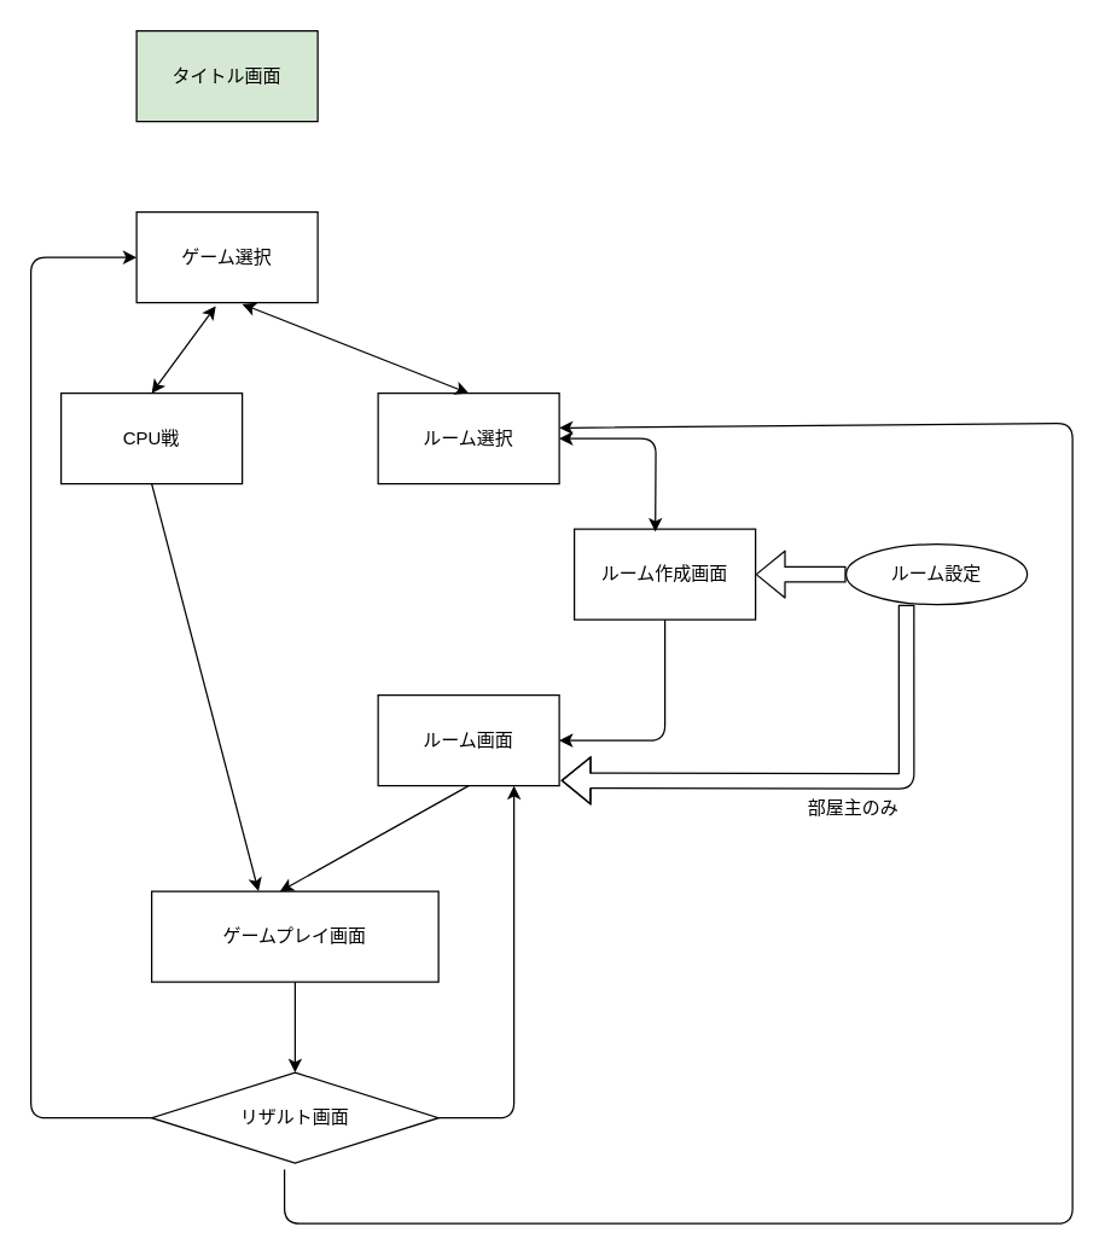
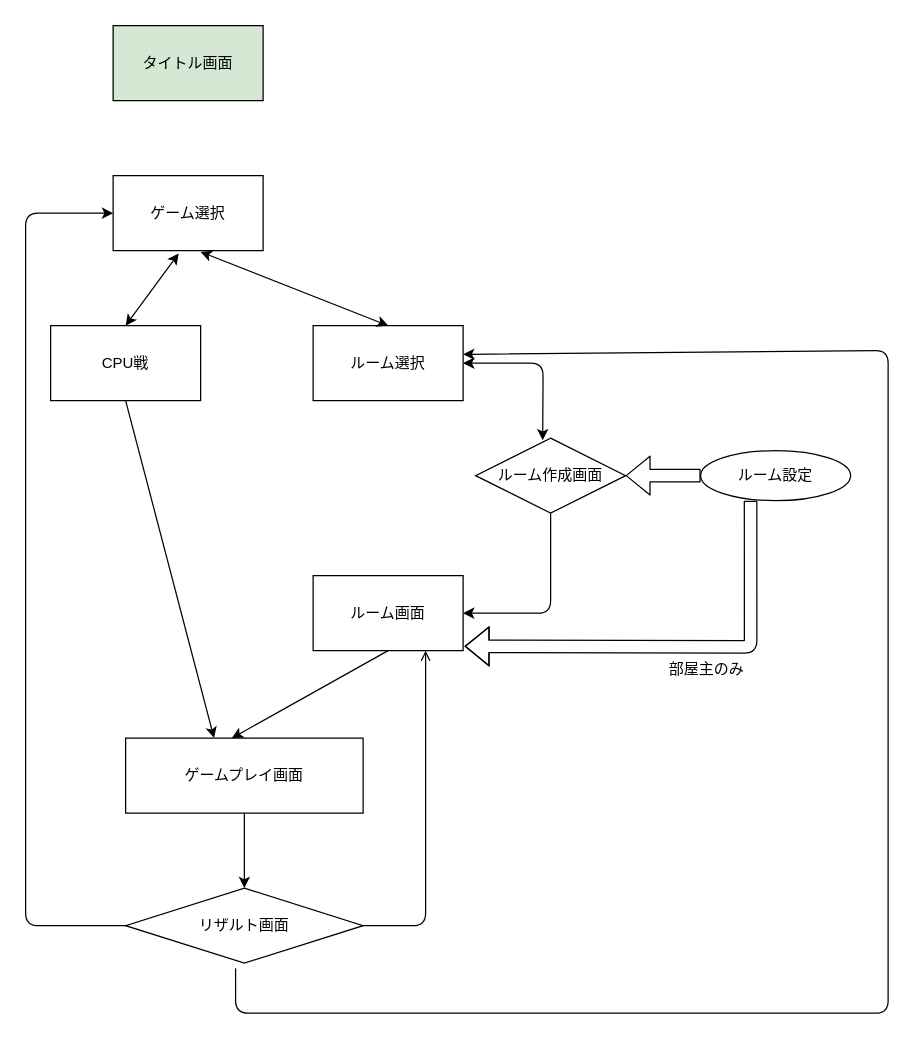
- <mxCell id="10" value="ルーム作成画面" style="rounded=0;whiteSpace=wrap;html=1;" parent="1" vertex="1"><mxGeometry x="380" y="350" width="120" height="60" as="geometry" /></mxCell>
+ <mxCell id="10" value="ルーム作成画面" style="rhombus;whiteSpace=wrap;html=1;" parent="1" vertex="1"><mxGeometry x="380" y="350" width="120" height="60" as="geometry" /></mxCell>
- <mxCell id="21" value="" style="endArrow=classic;html=1;entryX=0.75;entryY=1;entryDx=0;entryDy=0;exitX=1;exitY=0.5;exitDx=0;exitDy=0;" parent="1" source="19" target="9" edge="1"><mxGeometry width="50" height="50" relative="1" as="geometry"><mxPoint x="40" y="840" as="sourcePoint" /><mxPoint x="90" y="790" as="targetPoint" /><Array as="points"><mxPoint x="340" y="740" /></Array></mxGeometry></mxCell>
+ <mxCell id="21" value="" style="endArrow=open;html=1;entryX=0.75;entryY=1;entryDx=0;entryDy=0;exitX=1;exitY=0.5;exitDx=0;exitDy=0;" parent="1" source="19" target="9" edge="1"><mxGeometry width="50" height="50" relative="1" as="geometry"><mxPoint x="40" y="840" as="sourcePoint" /><mxPoint x="90" y="790" as="targetPoint" /><Array as="points"><mxPoint x="340" y="740" /></Array></mxGeometry></mxCell>
